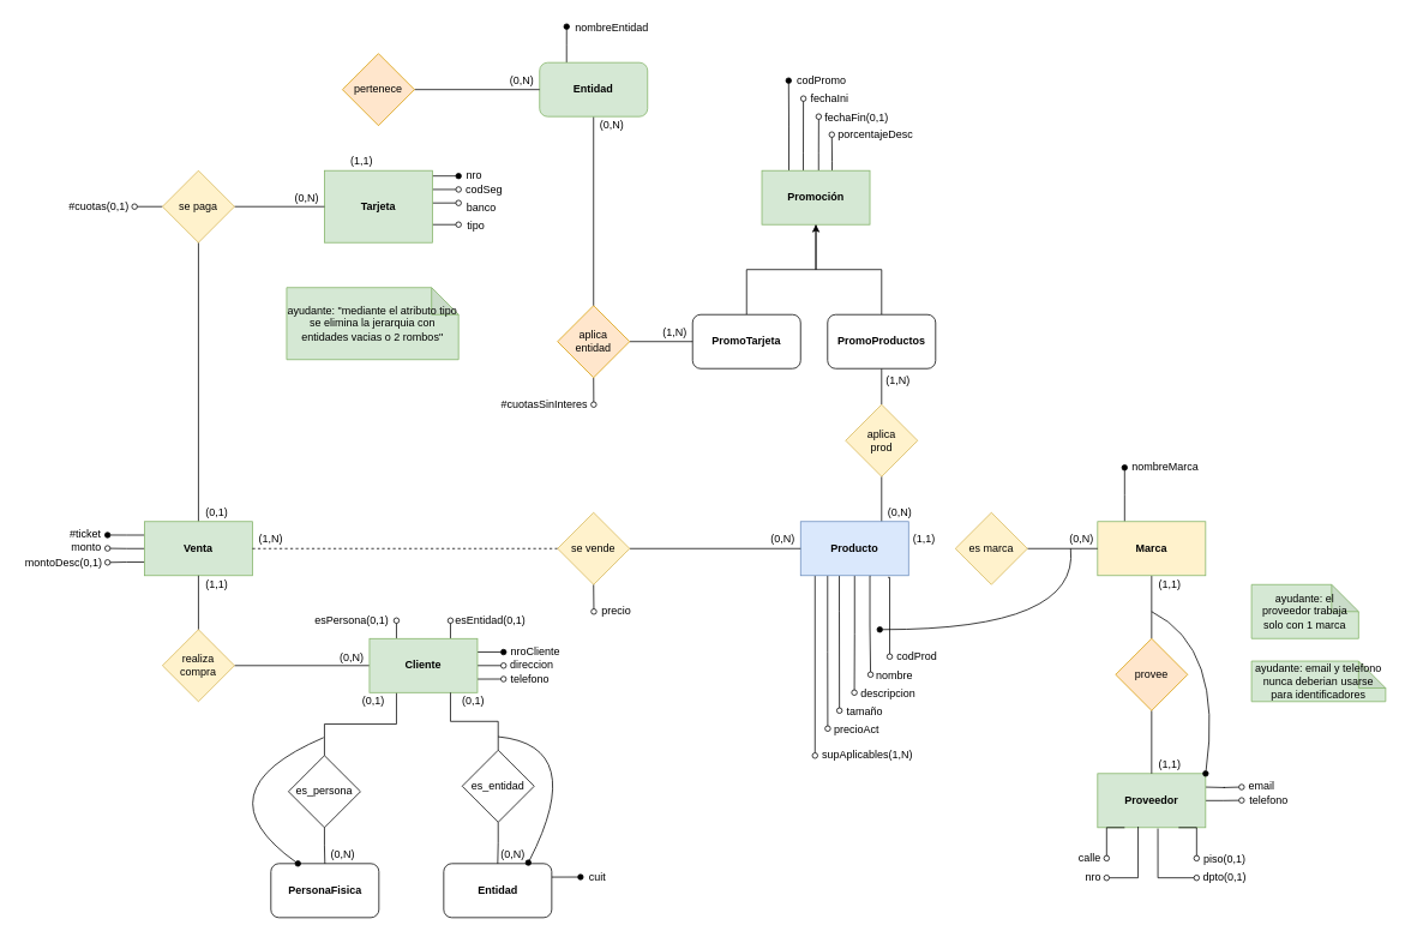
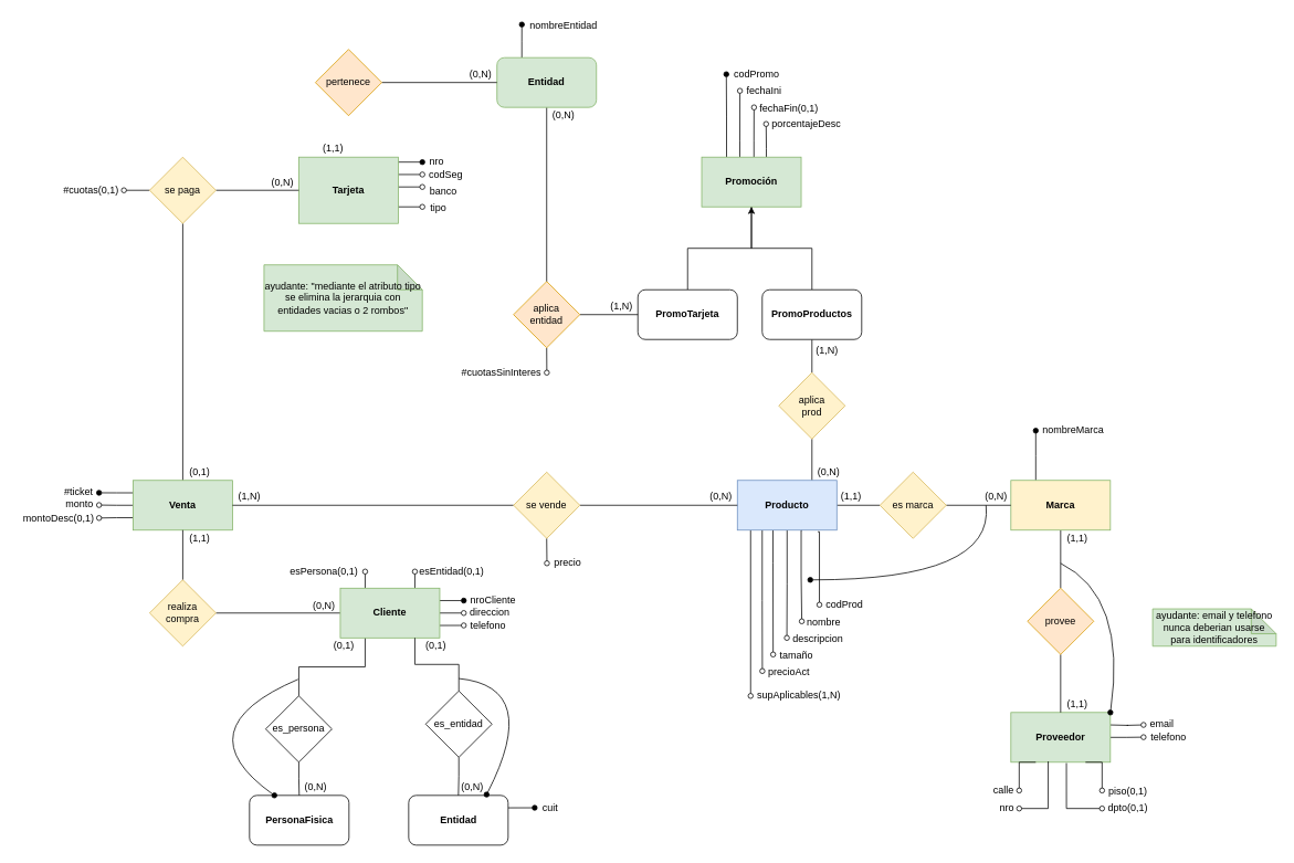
- <mxCell id="25" style="edgeStyle=orthogonalEdgeStyle;rounded=0;orthogonalLoop=1;jettySize=auto;html=1;exitX=0;exitY=0.5;exitDx=0;exitDy=0;entryX=1;entryY=0.5;entryDx=0;entryDy=0;endArrow=none;endFill=0;dashed=1;" parent="1" source="27" target="23" edge="1"><mxGeometry relative="1" as="geometry" /></mxCell>
+ <mxCell id="25" style="edgeStyle=orthogonalEdgeStyle;rounded=0;orthogonalLoop=1;jettySize=auto;html=1;exitX=0;exitY=0.5;exitDx=0;exitDy=0;entryX=1;entryY=0.5;entryDx=0;entryDy=0;endArrow=none;endFill=0;" parent="1" source="27" target="23" edge="1"><mxGeometry relative="1" as="geometry" /></mxCell>
+ <mxCell id="3" style="edgeStyle=orthogonalEdgeStyle;rounded=0;orthogonalLoop=1;jettySize=auto;html=1;exitX=1;exitY=0.5;exitDx=0;exitDy=0;entryX=0;entryY=0.5;entryDx=0;entryDy=0;endArrow=none;endFill=0;" parent="1" source="10" target="16" edge="1"><mxGeometry relative="1" as="geometry" /></mxCell>
- <mxCell id="124" value="ayudante: el proveedor trabaja solo con 1 marca" style="shape=note;whiteSpace=wrap;html=1;backgroundOutline=1;darkOpacity=0.05;fillColor=#d5e8d4;strokeColor=#82b366;" parent="1" vertex="1"><mxGeometry x="1390" y="649" width="119" height="60" as="geometry" /></mxCell>
